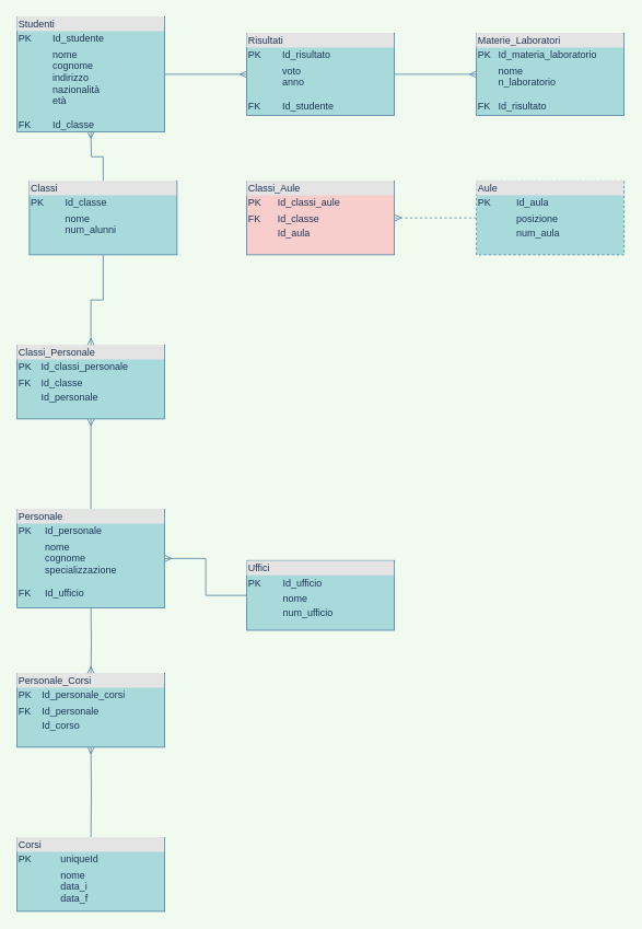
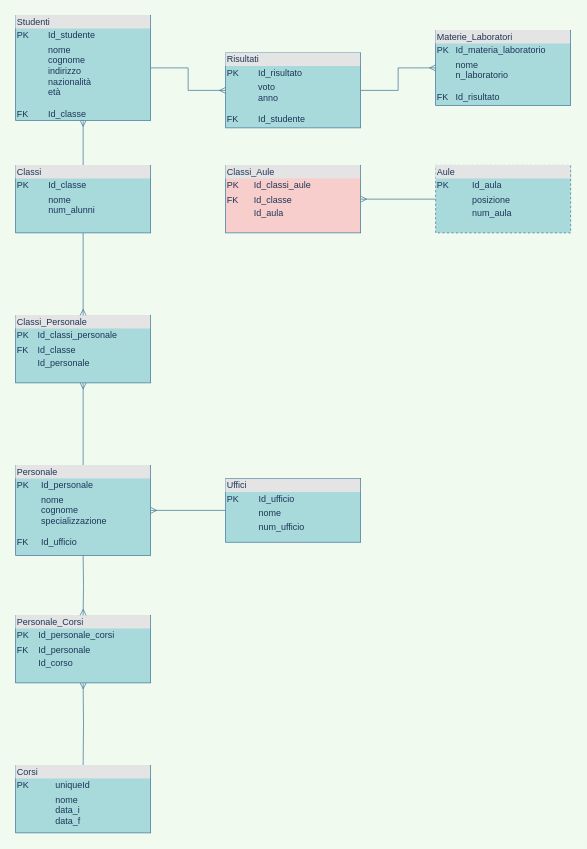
- <mxCell id="16" value="&lt;div style=&quot;box-sizing: border-box ; width: 100% ; background: #e4e4e4 ; padding: 2px&quot;&gt;Risultati&lt;/div&gt;&lt;table style=&quot;width: 100% ; font-size: 1em&quot; cellpadding=&quot;2&quot; cellspacing=&quot;0&quot;&gt;&lt;tbody&gt;&lt;tr&gt;&lt;td&gt;PK&lt;/td&gt;&lt;td&gt;Id_risultato&lt;/td&gt;&lt;/tr&gt;&lt;tr&gt;&lt;td&gt;&lt;br&gt;&lt;br&gt;&lt;br&gt;FK&lt;/td&gt;&lt;td&gt;voto&lt;br&gt;anno&lt;br&gt;&lt;br&gt;Id_studente&lt;/td&gt;&lt;/tr&gt;&lt;tr&gt;&lt;td&gt;&lt;/td&gt;&lt;td&gt;&lt;br&gt;&lt;/td&gt;&lt;/tr&gt;&lt;/tbody&gt;&lt;/table&gt;" style="verticalAlign=top;align=left;overflow=fill;html=1;fillColor=#A8DADC;strokeColor=#457B9D;fontColor=#1D3557;" vertex="1" parent="1"><mxGeometry x="300" y="40" width="180" height="100" as="geometry" /></mxCell>
+ <mxCell id="16" value="&lt;div style=&quot;box-sizing: border-box ; width: 100% ; background: #e4e4e4 ; padding: 2px&quot;&gt;Risultati&lt;/div&gt;&lt;table style=&quot;width: 100% ; font-size: 1em&quot; cellpadding=&quot;2&quot; cellspacing=&quot;0&quot;&gt;&lt;tbody&gt;&lt;tr&gt;&lt;td&gt;PK&lt;/td&gt;&lt;td&gt;Id_risultato&lt;/td&gt;&lt;/tr&gt;&lt;tr&gt;&lt;td&gt;&lt;br&gt;&lt;br&gt;&lt;br&gt;FK&lt;/td&gt;&lt;td&gt;voto&lt;br&gt;anno&lt;br&gt;&lt;br&gt;Id_studente&lt;/td&gt;&lt;/tr&gt;&lt;tr&gt;&lt;td&gt;&lt;/td&gt;&lt;td&gt;&lt;br&gt;&lt;/td&gt;&lt;/tr&gt;&lt;/tbody&gt;&lt;/table&gt;" style="verticalAlign=top;align=left;overflow=fill;html=1;fillColor=#A8DADC;strokeColor=#457B9D;fontColor=#1D3557;" vertex="1" parent="1"><mxGeometry x="300" y="70" width="180" height="100" as="geometry" /></mxCell>
- <mxCell id="13" value="&lt;div style=&quot;box-sizing: border-box ; width: 100% ; background: #e4e4e4 ; padding: 2px&quot;&gt;Classi&lt;/div&gt;&lt;table style=&quot;width: 100% ; font-size: 1em&quot; cellpadding=&quot;2&quot; cellspacing=&quot;0&quot;&gt;&lt;tbody&gt;&lt;tr&gt;&lt;td&gt;PK&lt;/td&gt;&lt;td&gt;Id_classe&lt;/td&gt;&lt;/tr&gt;&lt;tr&gt;&lt;td&gt;&lt;br&gt;&lt;br&gt;&lt;br&gt;&lt;/td&gt;&lt;td&gt;nome&lt;br&gt;num_alunni&lt;br&gt;&lt;br&gt;&lt;/td&gt;&lt;/tr&gt;&lt;tr&gt;&lt;td&gt;&lt;/td&gt;&lt;td&gt;&lt;br&gt;&lt;/td&gt;&lt;/tr&gt;&lt;/tbody&gt;&lt;/table&gt;" style="verticalAlign=top;align=left;overflow=fill;html=1;fillColor=#A8DADC;strokeColor=#457B9D;fontColor=#1D3557;" vertex="1" parent="1"><mxGeometry x="35" y="220" width="180" height="90" as="geometry" /></mxCell>
+ <mxCell id="13" value="&lt;div style=&quot;box-sizing: border-box ; width: 100% ; background: #e4e4e4 ; padding: 2px&quot;&gt;Classi&lt;/div&gt;&lt;table style=&quot;width: 100% ; font-size: 1em&quot; cellpadding=&quot;2&quot; cellspacing=&quot;0&quot;&gt;&lt;tbody&gt;&lt;tr&gt;&lt;td&gt;PK&lt;/td&gt;&lt;td&gt;Id_classe&lt;/td&gt;&lt;/tr&gt;&lt;tr&gt;&lt;td&gt;&lt;br&gt;&lt;br&gt;&lt;br&gt;&lt;/td&gt;&lt;td&gt;nome&lt;br&gt;num_alunni&lt;br&gt;&lt;br&gt;&lt;/td&gt;&lt;/tr&gt;&lt;tr&gt;&lt;td&gt;&lt;/td&gt;&lt;td&gt;&lt;br&gt;&lt;/td&gt;&lt;/tr&gt;&lt;/tbody&gt;&lt;/table&gt;" style="verticalAlign=top;align=left;overflow=fill;html=1;fillColor=#A8DADC;strokeColor=#457B9D;fontColor=#1D3557;" vertex="1" parent="1"><mxGeometry x="20" y="220" width="180" height="90" as="geometry" /></mxCell>
- <mxCell id="7" style="edgeStyle=orthogonalEdgeStyle;rounded=0;orthogonalLoop=1;jettySize=auto;html=1;exitX=0;exitY=0.5;exitDx=0;exitDy=0;endArrow=ERmany;endFill=0;strokeColor=#457B9D;fontColor=#1D3557;labelBackgroundColor=#F1FAEE;dashed=1;" edge="1" parent="1" source="8" target="10"><mxGeometry relative="1" as="geometry" /></mxCell>
+ <mxCell id="7" style="edgeStyle=orthogonalEdgeStyle;rounded=0;orthogonalLoop=1;jettySize=auto;html=1;exitX=0;exitY=0.5;exitDx=0;exitDy=0;endArrow=ERmany;endFill=0;strokeColor=#457B9D;fontColor=#1D3557;labelBackgroundColor=#F1FAEE;" edge="1" parent="1" source="8" target="10"><mxGeometry relative="1" as="geometry" /></mxCell>
- <mxCell id="20" value="&lt;div style=&quot;box-sizing: border-box ; width: 100% ; background: #e4e4e4 ; padding: 2px&quot;&gt;Uffici&lt;/div&gt;&lt;table style=&quot;width: 100% ; font-size: 1em&quot; cellpadding=&quot;2&quot; cellspacing=&quot;0&quot;&gt;&lt;tbody&gt;&lt;tr&gt;&lt;td&gt;PK&lt;/td&gt;&lt;td&gt;Id_ufficio&lt;/td&gt;&lt;/tr&gt;&lt;tr&gt;&lt;td&gt;&lt;br&gt;&lt;/td&gt;&lt;td&gt;nome&lt;/td&gt;&lt;/tr&gt;&lt;tr&gt;&lt;td&gt;&lt;/td&gt;&lt;td&gt;num_ufficio&lt;/td&gt;&lt;/tr&gt;&lt;/tbody&gt;&lt;/table&gt;" style="verticalAlign=top;align=left;overflow=fill;html=1;fillColor=#A8DADC;strokeColor=#457B9D;fontColor=#1D3557;" vertex="1" parent="1"><mxGeometry x="300" y="682.5" width="180" height="85" as="geometry" /></mxCell>
+ <mxCell id="20" value="&lt;div style=&quot;box-sizing: border-box ; width: 100% ; background: #e4e4e4 ; padding: 2px&quot;&gt;Uffici&lt;/div&gt;&lt;table style=&quot;width: 100% ; font-size: 1em&quot; cellpadding=&quot;2&quot; cellspacing=&quot;0&quot;&gt;&lt;tbody&gt;&lt;tr&gt;&lt;td&gt;PK&lt;/td&gt;&lt;td&gt;Id_ufficio&lt;/td&gt;&lt;/tr&gt;&lt;tr&gt;&lt;td&gt;&lt;br&gt;&lt;/td&gt;&lt;td&gt;nome&lt;/td&gt;&lt;/tr&gt;&lt;tr&gt;&lt;td&gt;&lt;/td&gt;&lt;td&gt;num_ufficio&lt;/td&gt;&lt;/tr&gt;&lt;/tbody&gt;&lt;/table&gt;" style="verticalAlign=top;align=left;overflow=fill;html=1;fillColor=#A8DADC;strokeColor=#457B9D;fontColor=#1D3557;" vertex="1" parent="1"><mxGeometry x="300" y="637.5" width="180" height="85" as="geometry" /></mxCell>
